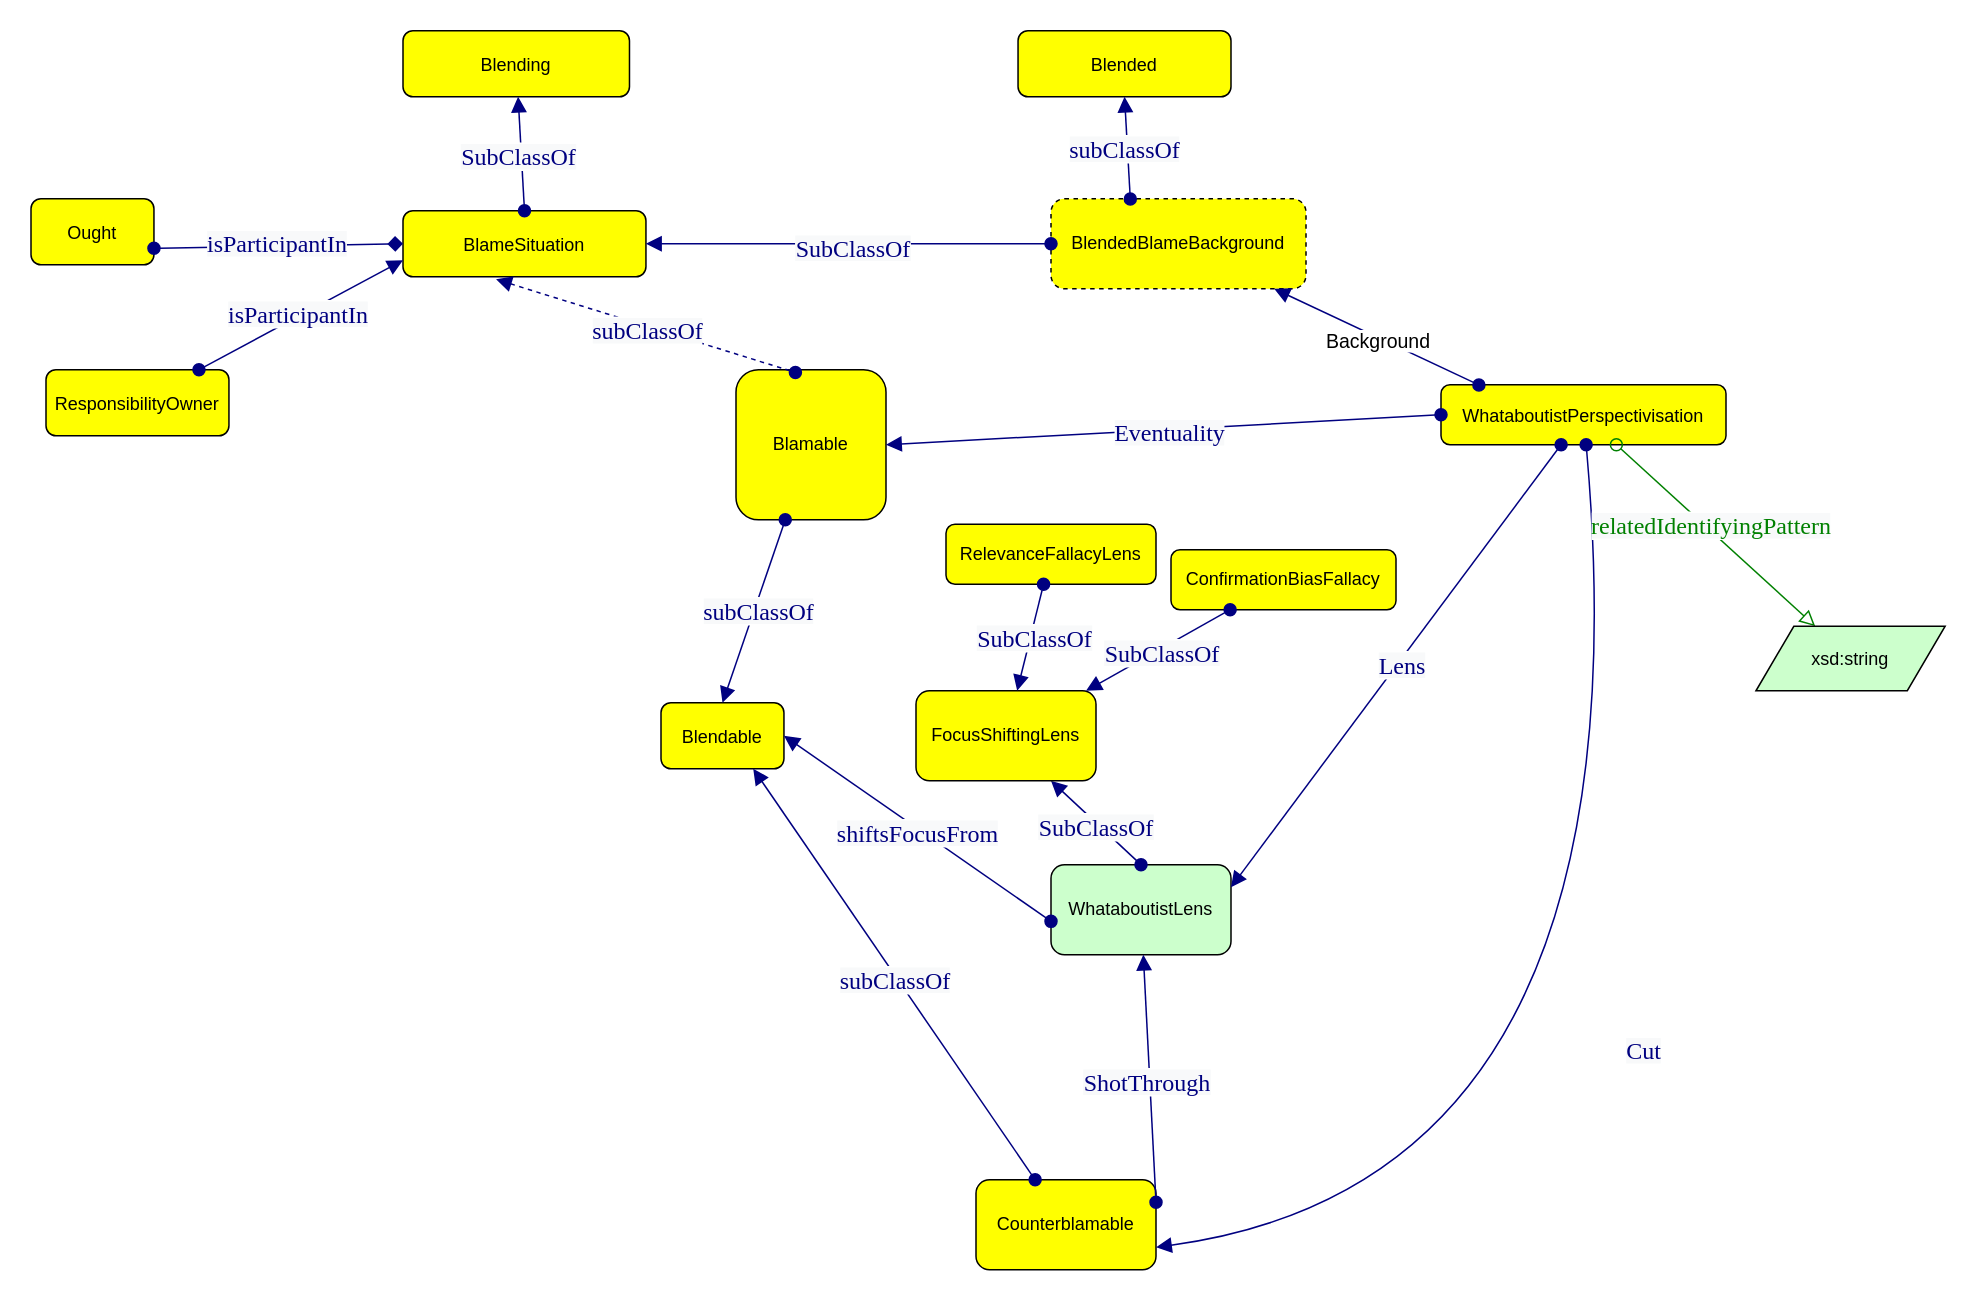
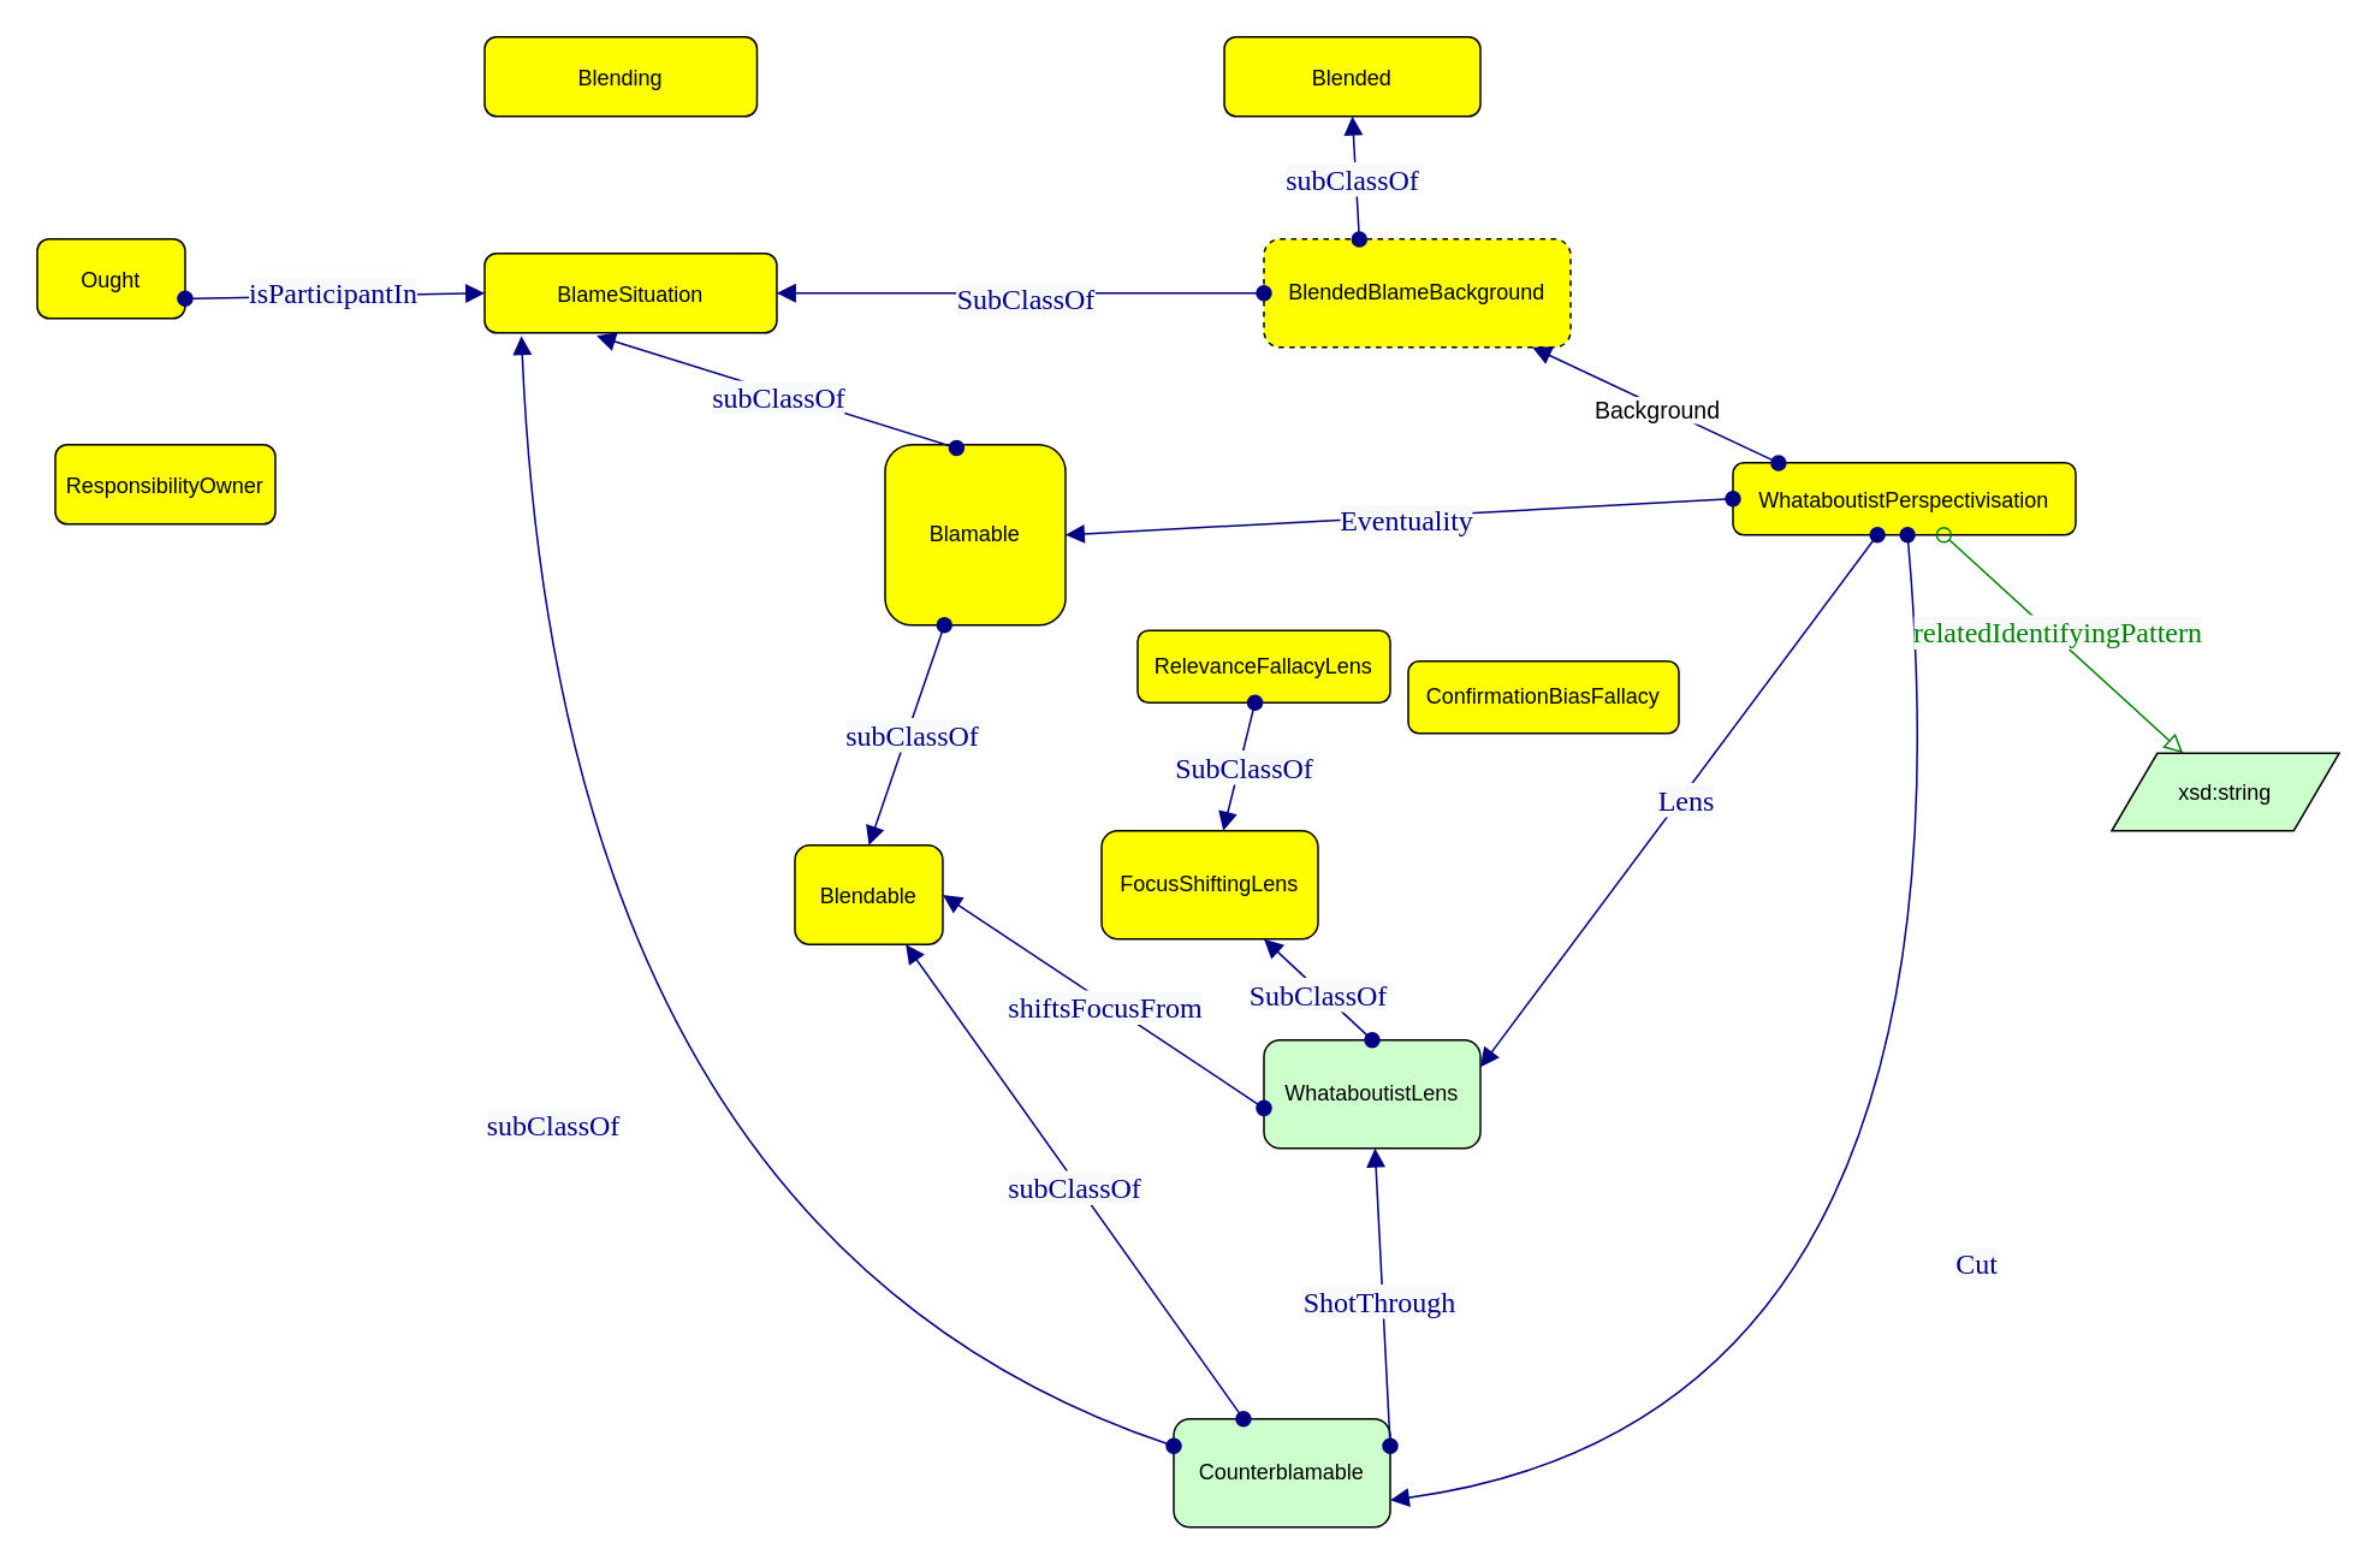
- <mxCell id="23" value="" style="graphMlID=e0;rounded=0;endArrow=block;strokeColor=#000080;strokeWidth=1.0;startArrow=oval;startFill=1;endFill=1;fontSize=12;startSize=8;endSize=8;curved=1;exitX=0.5;exitY=0;exitDx=0;exitDy=0;" edge="1" parent="1" source="15" target="22"><mxGeometry relative="1" as="geometry"><mxPoint x="291.075" y="-174" as="sourcePoint" /><mxPoint x="471" y="-204" as="targetPoint" /></mxGeometry></mxCell>
- <mxCell id="24" value="&lt;span style=&quot;color: rgb(0 , 0 , 128) ; font-family: &amp;quot;dialog&amp;quot; ; font-size: 16px ; background-color: rgb(248 , 249 , 250)&quot;&gt;SubClassOf&lt;/span&gt;" style="text;html=1;align=center;verticalAlign=middle;resizable=0;points=[];labelBackgroundColor=#ffffff;" vertex="1" connectable="0" parent="23"><mxGeometry x="-0.017" y="2" relative="1" as="geometry"><mxPoint as="offset" /></mxGeometry></mxCell>
- <mxCell id="53" value="" style="graphMlID=e0;rounded=0;endArrow=diamond;strokeColor=#000080;strokeWidth=1.0;startArrow=oval;startFill=1;endFill=1;fontSize=12;startSize=8;endSize=8;curved=1;exitX=1;exitY=0.75;exitDx=0;exitDy=0;entryX=0;entryY=0.5;entryDx=0;entryDy=0;" edge="1" parent="1" source="50" target="15"><mxGeometry relative="1" as="geometry"><mxPoint x="190" y="396" as="sourcePoint" /><mxPoint x="341" y="395.918" as="targetPoint" /></mxGeometry></mxCell>
+ <mxCell id="53" value="" style="graphMlID=e0;rounded=0;endArrow=block;strokeColor=#000080;strokeWidth=1.0;startArrow=oval;startFill=1;endFill=1;fontSize=12;startSize=8;endSize=8;curved=1;exitX=1;exitY=0.75;exitDx=0;exitDy=0;entryX=0;entryY=0.5;entryDx=0;entryDy=0;" edge="1" parent="1" source="50" target="15"><mxGeometry relative="1" as="geometry"><mxPoint x="190" y="396" as="sourcePoint" /><mxPoint x="341" y="395.918" as="targetPoint" /></mxGeometry></mxCell>
- <mxCell id="29" value="" style="graphMlID=e0;rounded=0;endArrow=block;strokeColor=#000080;strokeWidth=1.0;startArrow=oval;startFill=1;endFill=1;fontSize=12;startSize=8;endSize=8;curved=1;entryX=0.383;entryY=1.039;entryDx=0;entryDy=0;entryPerimeter=0;exitX=0.396;exitY=0.018;exitDx=0;exitDy=0;exitPerimeter=0;dashed=1;" edge="1" parent="1" source="6" target="15"><mxGeometry relative="1" as="geometry"><mxPoint y="236" as="sourcePoint" x="430" /><mxPoint x="182" y="-9" as="targetPoint" /></mxGeometry></mxCell>
+ <mxCell id="29" value="" style="graphMlID=e0;rounded=0;endArrow=block;strokeColor=#000080;strokeWidth=1.0;startArrow=oval;startFill=1;endFill=1;fontSize=12;startSize=8;endSize=8;curved=1;entryX=0.383;entryY=1.039;entryDx=0;entryDy=0;entryPerimeter=0;exitX=0.396;exitY=0.018;exitDx=0;exitDy=0;exitPerimeter=0;" edge="1" parent="1" source="6" target="15"><mxGeometry relative="1" as="geometry"><mxPoint y="236" as="sourcePoint" x="430" /><mxPoint x="182" y="-9" as="targetPoint" /></mxGeometry></mxCell>
- <mxCell id="51" value="" style="graphMlID=e0;rounded=0;endArrow=block;strokeColor=#000080;strokeWidth=1.0;startArrow=oval;startFill=1;endFill=1;fontSize=12;startSize=8;endSize=8;curved=1;entryX=0;entryY=0.75;entryDx=0;entryDy=0;" edge="1" parent="1" source="49" target="15"><mxGeometry relative="1" as="geometry"><mxPoint x="130" y="316.082" as="sourcePoint" /><mxPoint x="281" y="316" as="targetPoint" /></mxGeometry></mxCell>
- <mxCell id="52" value="&lt;span style=&quot;color: rgb(0 , 0 , 128) ; font-family: &amp;quot;dialog&amp;quot; ; font-size: 16px ; background-color: rgb(248 , 249 , 250)&quot;&gt;isParticipantIn&lt;/span&gt;" style="text;html=1;align=center;verticalAlign=middle;resizable=0;points=[];labelBackgroundColor=#ffffff;" vertex="1" connectable="0" parent="51"><mxGeometry x="-0.017" y="2" relative="1" as="geometry"><mxPoint as="offset" /></mxGeometry></mxCell>
- <mxCell id="38" value="" style="graphMlID=e0;rounded=0;endArrow=block;strokeColor=#000080;strokeWidth=1.0;startArrow=oval;startFill=1;endFill=1;fontSize=12;startSize=8;endSize=8;curved=1;" edge="1" parent="1" source="37" target="33"><mxGeometry relative="1" as="geometry"><mxPoint x="1020" y="-374" as="sourcePoint" /><mxPoint x="1210" y="-196" as="targetPoint" /></mxGeometry></mxCell>
- <mxCell id="39" value="&lt;font face=&quot;dialog&quot; color=&quot;#000080&quot;&gt;&lt;span style=&quot;font-size: 16px; background-color: rgb(248, 249, 250);&quot;&gt;SubClassOf&lt;/span&gt;&lt;/font&gt;" style="text;html=1;align=center;verticalAlign=middle;resizable=0;points=[];labelBackgroundColor=#ffffff;" vertex="1" connectable="0" parent="38"><mxGeometry x="-0.017" y="2" relative="1" as="geometry"><mxPoint as="offset" /></mxGeometry></mxCell>
- <mxCell id="14" value="Blendable" style="graphMlID=n4;shape=rect;rounded=1;arcsize=30;fillColor=#ffff00;strokeColor=#000000;strokeWidth=1.0" vertex="1" parent="1"><mxGeometry x="440" y="468" width="81.968" height="44" as="geometry" /></mxCell>
+ <mxCell id="14" value="Blendable" style="graphMlID=n4;shape=rect;rounded=1;arcsize=30;fillColor=#ffff00;strokeColor=#000000;strokeWidth=1.0" vertex="1" parent="1"><mxGeometry x="440" y="468" width="81.968" height="55" as="geometry" /></mxCell>
+ <mxCell id="42" value="" style="graphMlID=e0;rounded=0;endArrow=block;strokeColor=#000080;strokeWidth=1.0;startArrow=oval;startFill=1;endFill=1;fontSize=12;startSize=8;endSize=8;curved=1;entryX=0.126;entryY=1.039;entryDx=0;entryDy=0;exitX=0;exitY=0.25;exitDx=0;exitDy=0;entryPerimeter=0;" edge="1" parent="1" source="3" target="15"><mxGeometry relative="1" as="geometry"><mxPoint x="150" y="206" as="sourcePoint" /><mxPoint x="256" y="118" as="targetPoint" /><Array as="points"><mxPoint x="310" y="686" /></Array></mxGeometry></mxCell>
+ <mxCell id="43" value="&lt;span style=&quot;color: rgb(0 , 0 , 128) ; font-family: &amp;quot;dialog&amp;quot; ; font-size: 16px ; background-color: rgb(248 , 249 , 250)&quot;&gt;subClassOf&lt;/span&gt;" style="text;html=1;align=center;verticalAlign=middle;resizable=0;points=[];labelBackgroundColor=#ffffff;" vertex="1" connectable="0" parent="42"><mxGeometry x="-0.017" y="2" relative="1" as="geometry"><mxPoint as="offset" /></mxGeometry></mxCell>
- <mxCell id="3" value="Counterblamable" style="whiteSpace=wrap;html=1;fillColor=#ffff00;strokeColor=#000000;rounded=1;strokeWidth=1;" vertex="1" parent="1"><mxGeometry x="650" y="786" width="120" height="60" as="geometry" /></mxCell>
+ <mxCell id="3" value="Counterblamable" style="whiteSpace=wrap;html=1;fillColor=#ccffcc;strokeColor=#000000;rounded=1;strokeWidth=1;" vertex="1" parent="1"><mxGeometry x="650" y="786" width="120" height="60" as="geometry" /></mxCell>
